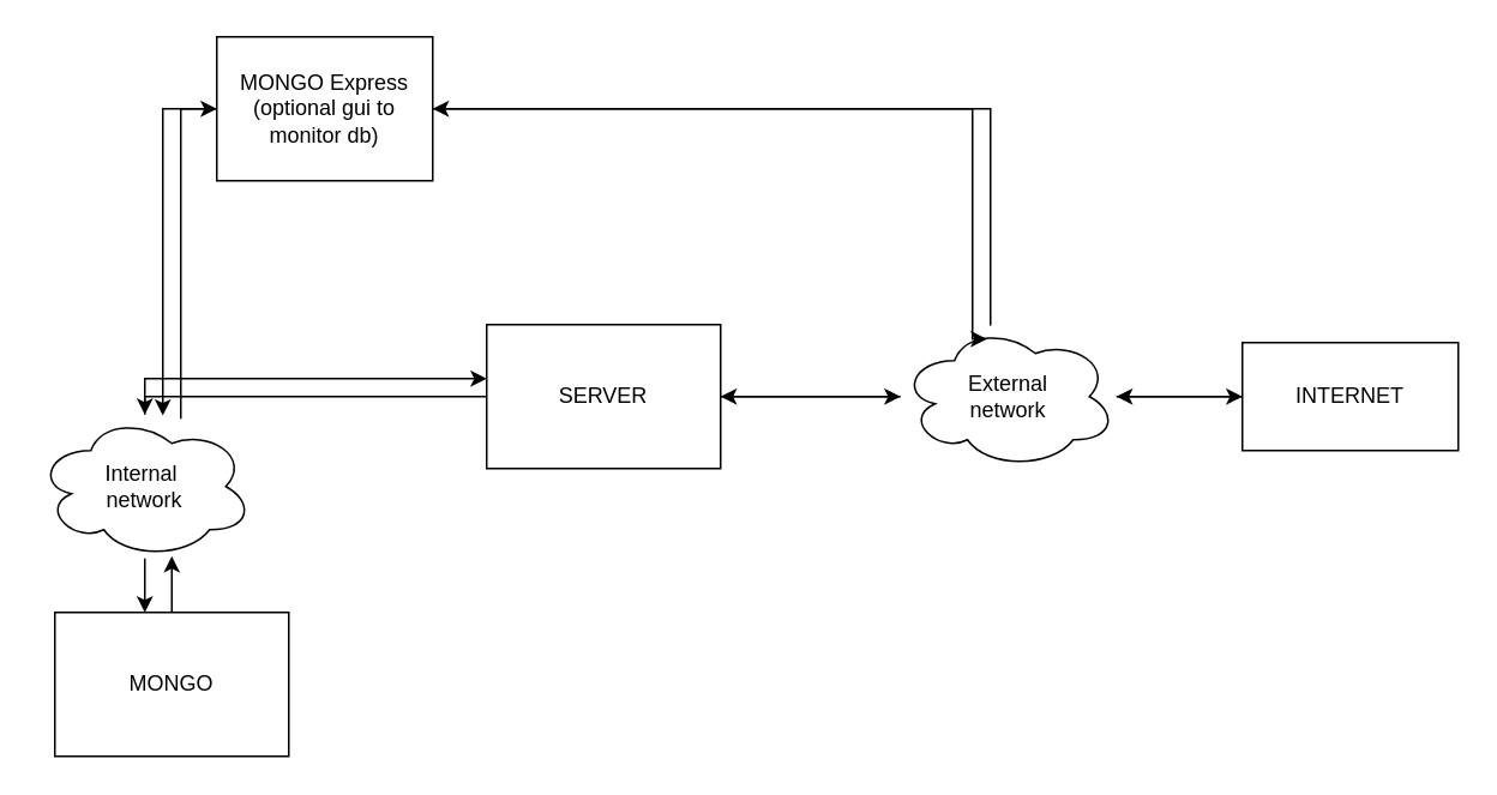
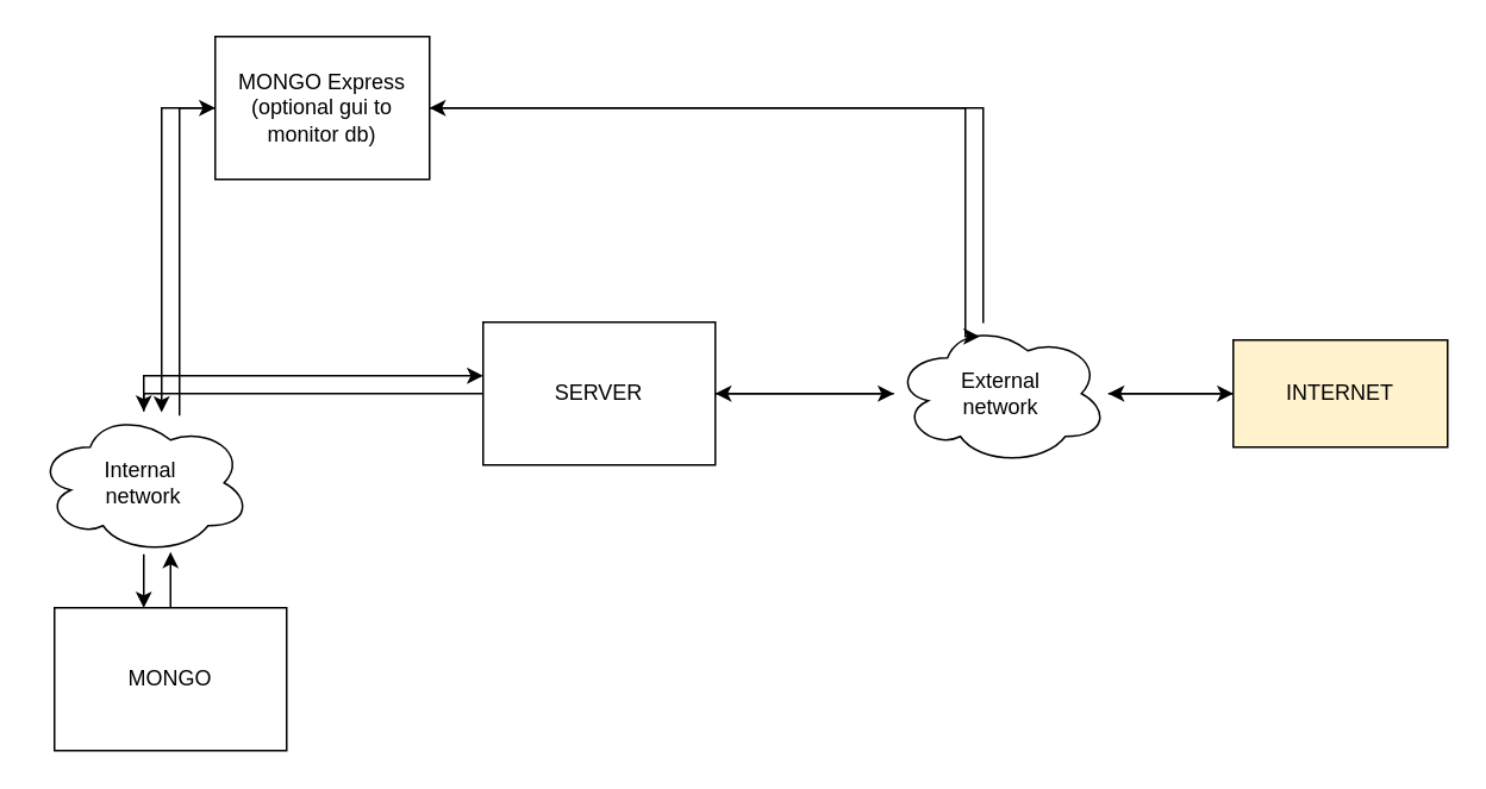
- <mxCell id="18" value="INTERNET" style="rounded=0;whiteSpace=wrap;html=1;" vertex="1" parent="1"><mxGeometry x="690" y="190" width="120" height="60" as="geometry" /></mxCell>
+ <mxCell id="18" value="INTERNET" style="rounded=0;whiteSpace=wrap;html=1;fillColor=#fff2cc;" vertex="1" parent="1"><mxGeometry x="690" y="190" width="120" height="60" as="geometry" /></mxCell>
